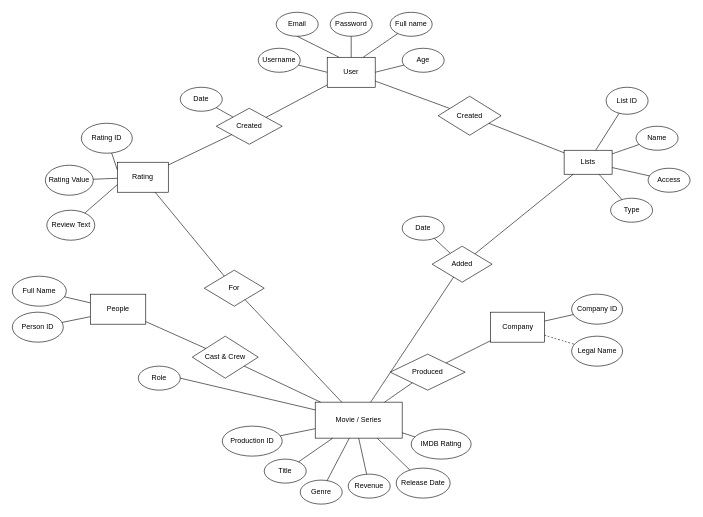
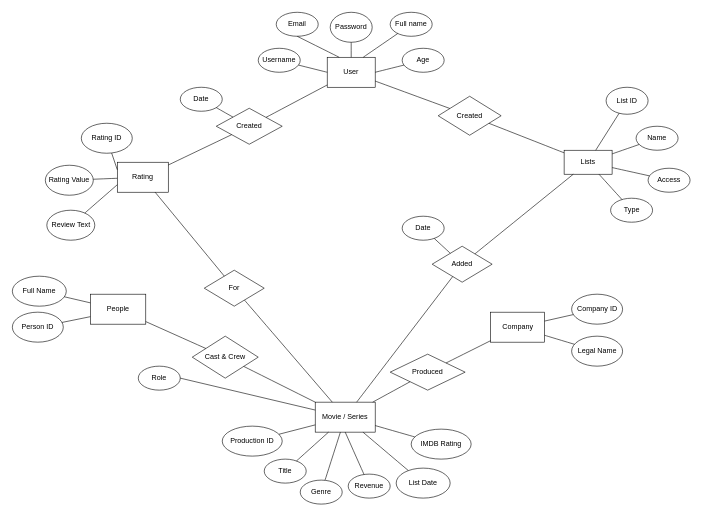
- <mxCell id="5" value="Password" style="ellipse;whiteSpace=wrap;html=1;" parent="1" vertex="1"><mxGeometry x="550" y="20" width="70" height="40" as="geometry" /></mxCell>
+ <mxCell id="5" value="Password" style="ellipse;whiteSpace=wrap;html=1;" parent="1" vertex="1"><mxGeometry x="550" y="20" width="70" height="50" as="geometry" /></mxCell>
- <mxCell id="62" value="" style="endArrow=none;html=1;rounded=0;fontSize=12;startSize=8;endSize=8;curved=1;dashed=1;" parent="1" source="61" target="60" edge="1"><mxGeometry width="50" height="50" relative="1" as="geometry"><mxPoint x="617.5" y="580" as="sourcePoint" /><mxPoint x="667.5" y="530" as="targetPoint" /></mxGeometry></mxCell>
+ <mxCell id="62" value="" style="endArrow=none;html=1;rounded=0;fontSize=12;startSize=8;endSize=8;curved=1;" parent="1" source="61" target="60" edge="1"><mxGeometry width="50" height="50" relative="1" as="geometry"><mxPoint x="617.5" y="580" as="sourcePoint" /><mxPoint x="667.5" y="530" as="targetPoint" /></mxGeometry></mxCell>
- <mxCell id="20" value="Movie / Series" style="rounded=0;whiteSpace=wrap;html=1;" parent="1" vertex="1"><mxGeometry x="525" y="670" width="145" height="60" as="geometry" /></mxCell>
+ <mxCell id="20" value="Movie / Series" style="rounded=0;whiteSpace=wrap;html=1;" parent="1" vertex="1"><mxGeometry x="525" y="670" width="100" height="50" as="geometry" /></mxCell>
- <mxCell id="25" value="Release Date" style="ellipse;whiteSpace=wrap;html=1;" parent="1" vertex="1"><mxGeometry x="660" y="780" width="90" height="50" as="geometry" /></mxCell>
+ <mxCell id="25" value="List Date" style="ellipse;whiteSpace=wrap;html=1;" parent="1" vertex="1"><mxGeometry x="660" y="780" width="90" height="50" as="geometry" /></mxCell>
